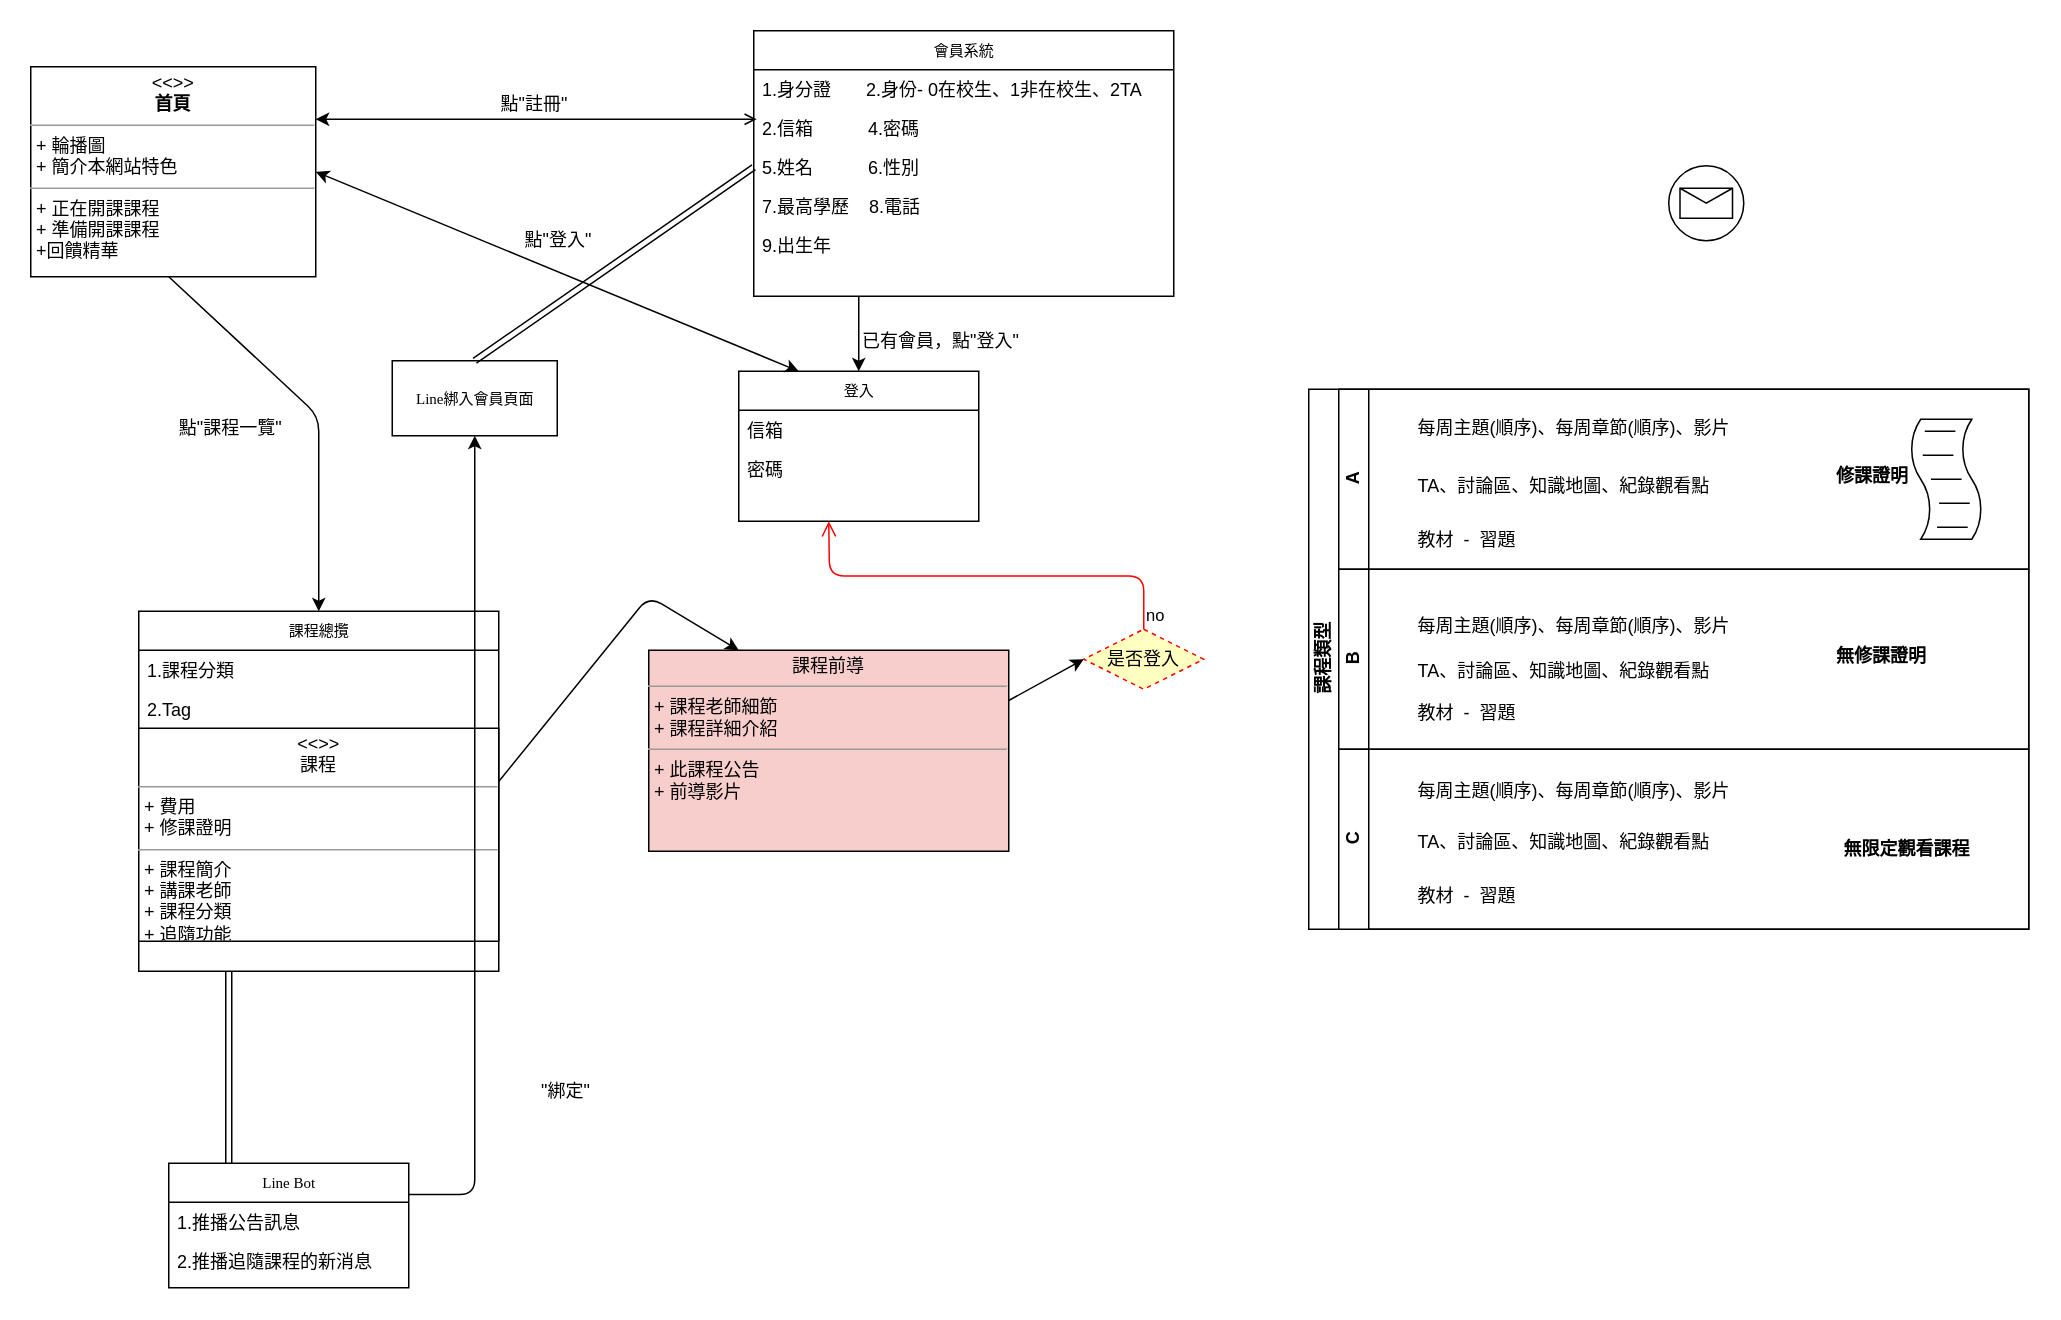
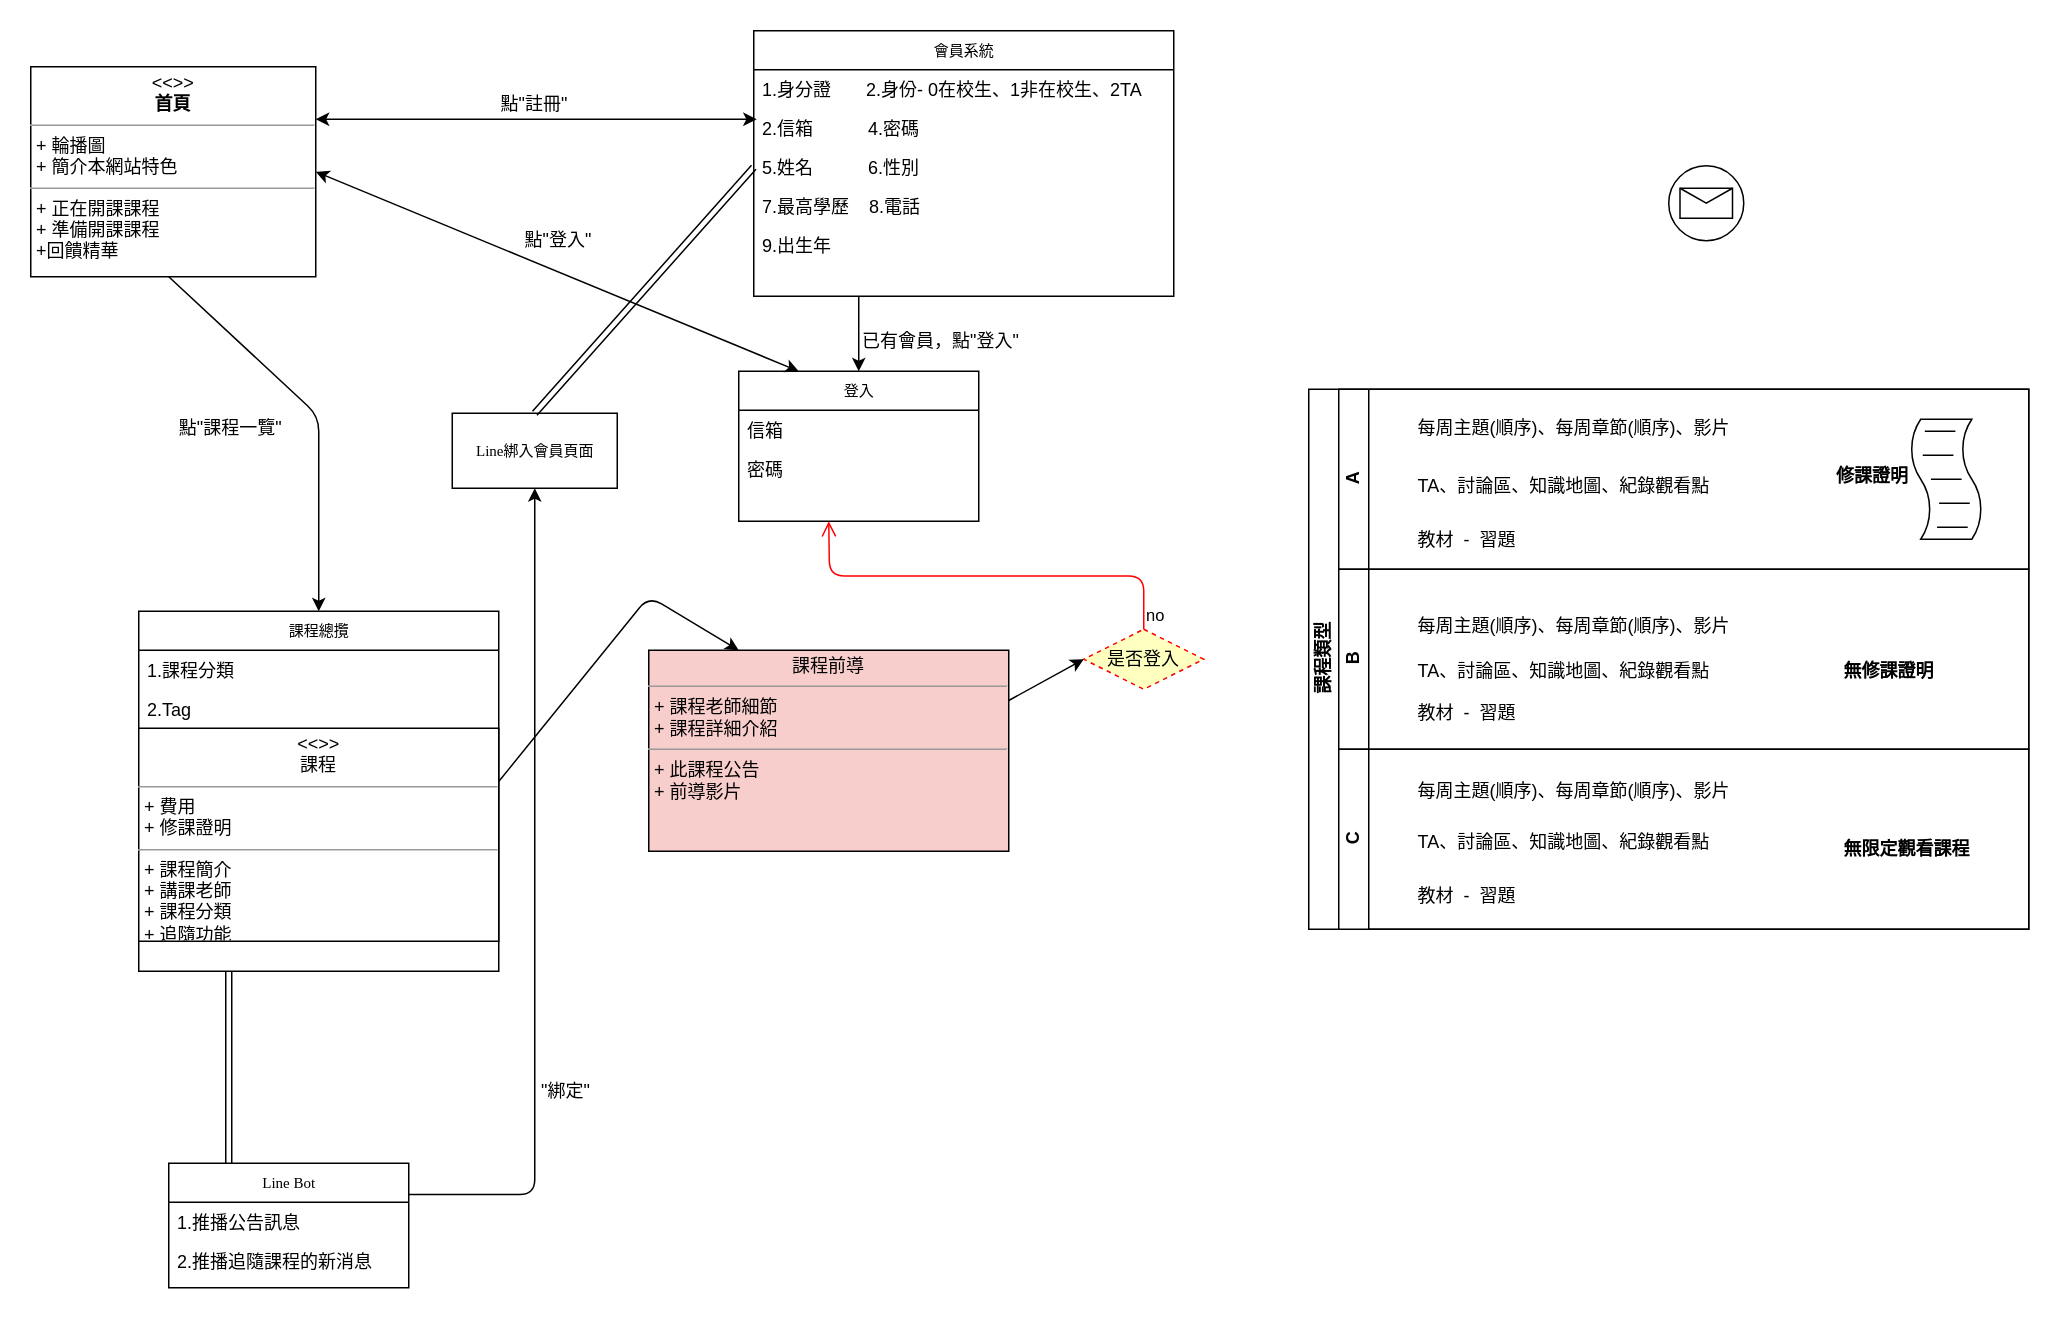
- <mxCell id="21" value="" style="endArrow=open;startArrow=classic;html=1;exitX=1;exitY=0.25;exitDx=0;exitDy=0;entryX=0.007;entryY=0.269;entryDx=0;entryDy=0;entryPerimeter=0;" parent="1" source="14" target="17" edge="1"><mxGeometry width="50" height="50" relative="1" as="geometry"><mxPoint x="-28" y="1147" as="sourcePoint" /><mxPoint x="22" y="1097" as="targetPoint" /></mxGeometry></mxCell>
+ <mxCell id="21" value="" style="endArrow=classic;startArrow=classic;html=1;exitX=1;exitY=0.25;exitDx=0;exitDy=0;entryX=0.007;entryY=0.269;entryDx=0;entryDy=0;entryPerimeter=0;" parent="1" source="14" target="17" edge="1"><mxGeometry width="50" height="50" relative="1" as="geometry"><mxPoint x="-28" y="1147" as="sourcePoint" /><mxPoint x="22" y="1097" as="targetPoint" /></mxGeometry></mxCell>
- <mxCell id="13" value="Line綁入會員頁面&lt;br&gt;" style="html=1;rounded=0;shadow=0;comic=0;labelBackgroundColor=none;strokeColor=#000000;strokeWidth=1;fillColor=#ffffff;fontFamily=Verdana;fontSize=10;fontColor=#000000;align=center;" parent="1" vertex="1"><mxGeometry x="261" y="240" width="110" height="50" as="geometry" /></mxCell>
+ <mxCell id="13" value="Line綁入會員頁面&lt;br&gt;" style="html=1;rounded=0;shadow=0;comic=0;labelBackgroundColor=none;strokeColor=#000000;strokeWidth=1;fillColor=#ffffff;fontFamily=Verdana;fontSize=10;fontColor=#000000;align=center;" parent="1" vertex="1"><mxGeometry x="301" y="275" width="110" height="50" as="geometry" /></mxCell>
- <mxCell id="39" value="&lt;b&gt;無修課證明&lt;/b&gt;" style="text;html=1;" vertex="1" parent="35"><mxGeometry x="330" y="44" width="70" height="30" as="geometry" /></mxCell>
+ <mxCell id="39" value="&lt;b&gt;無修課證明&lt;/b&gt;" style="text;html=1;" vertex="1" parent="35"><mxGeometry x="335" y="54" width="70" height="30" as="geometry" /></mxCell>
